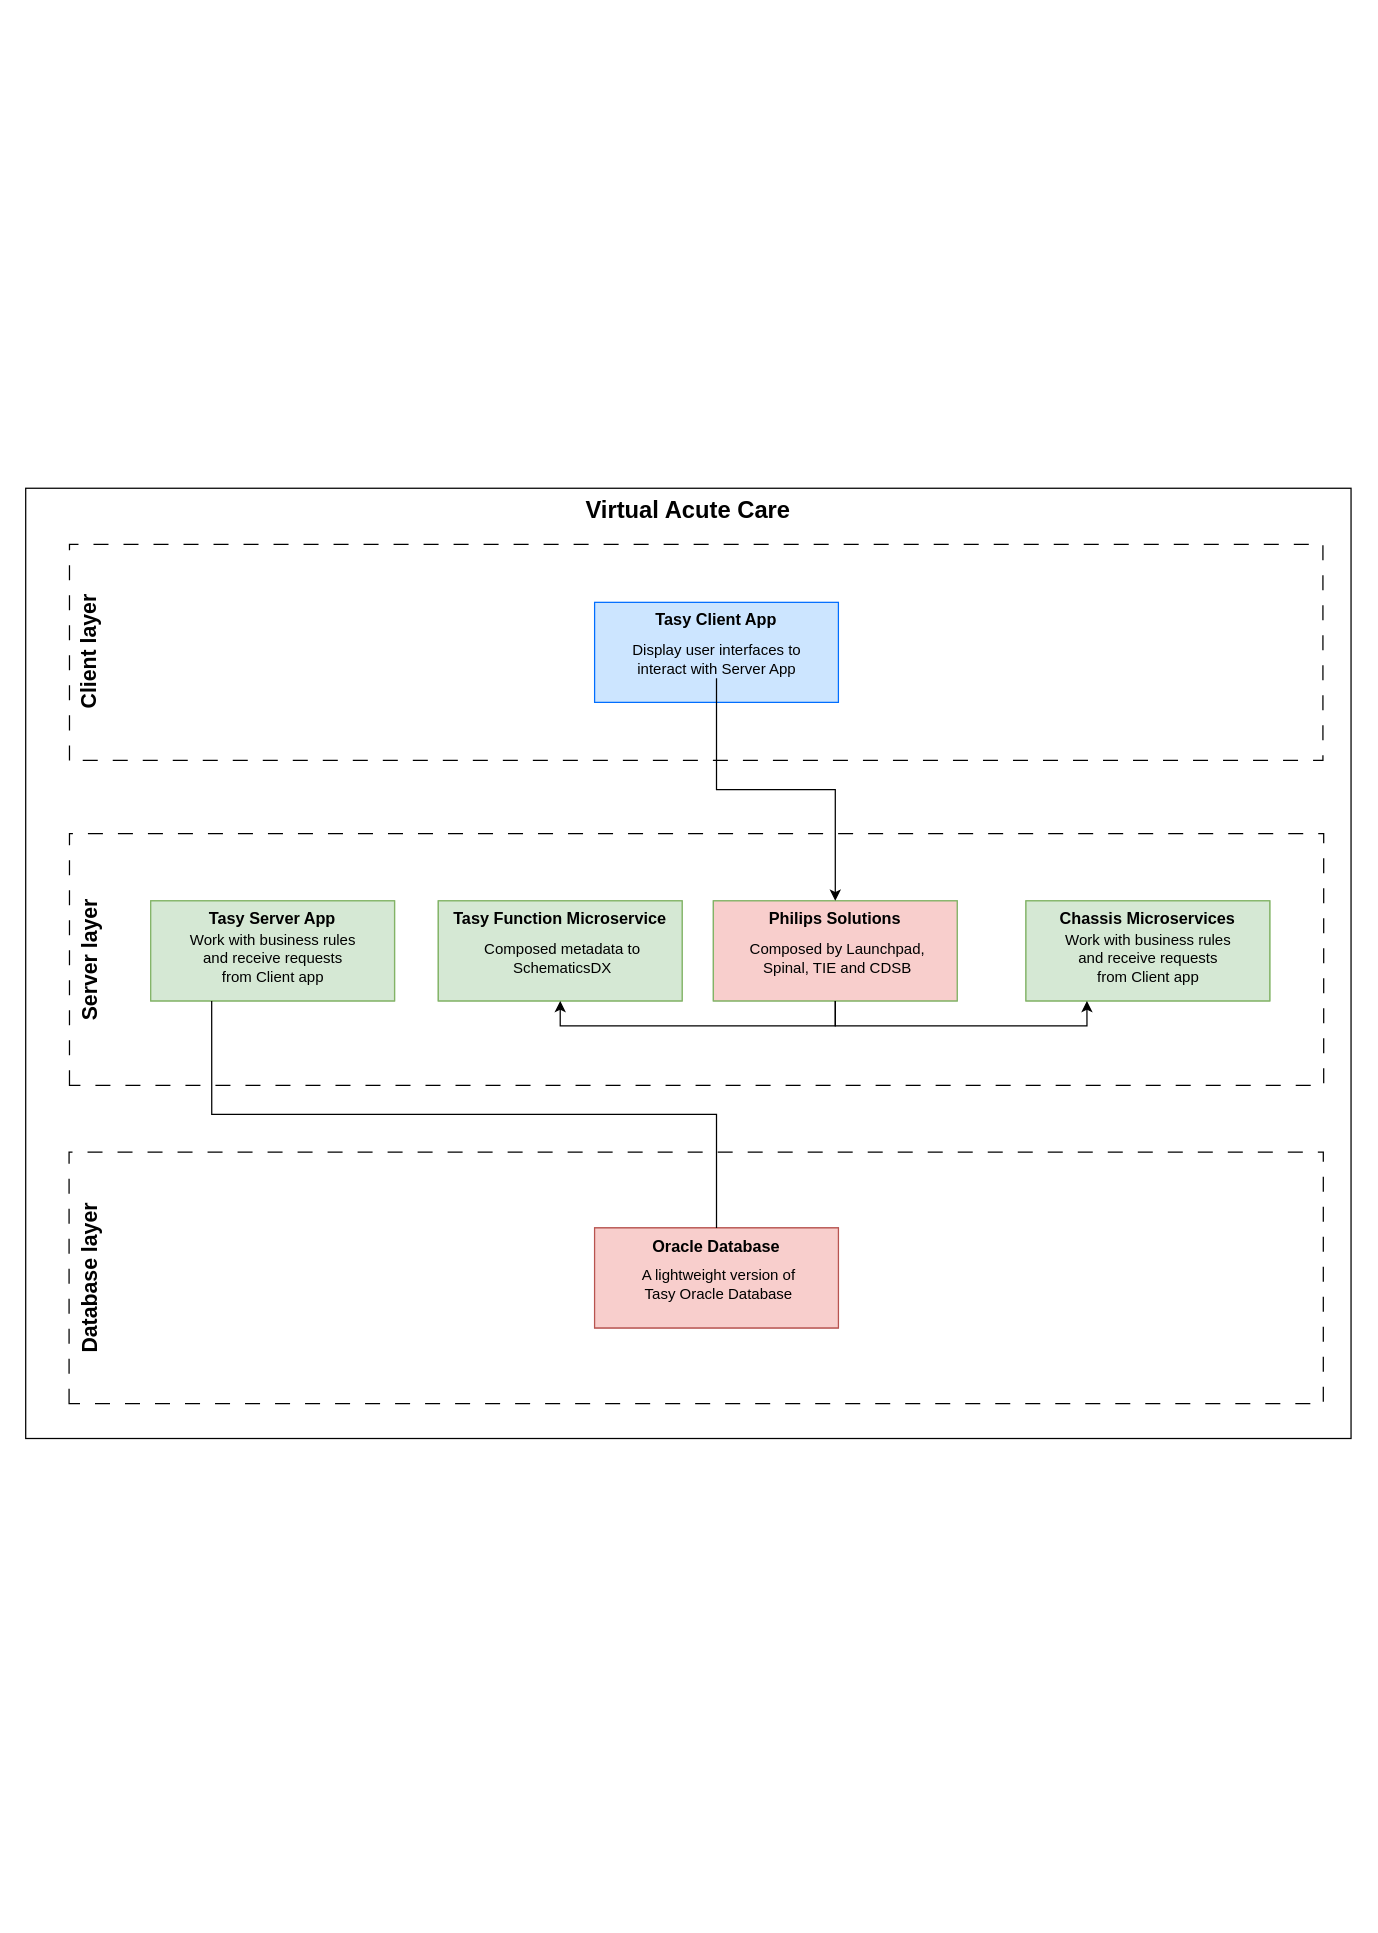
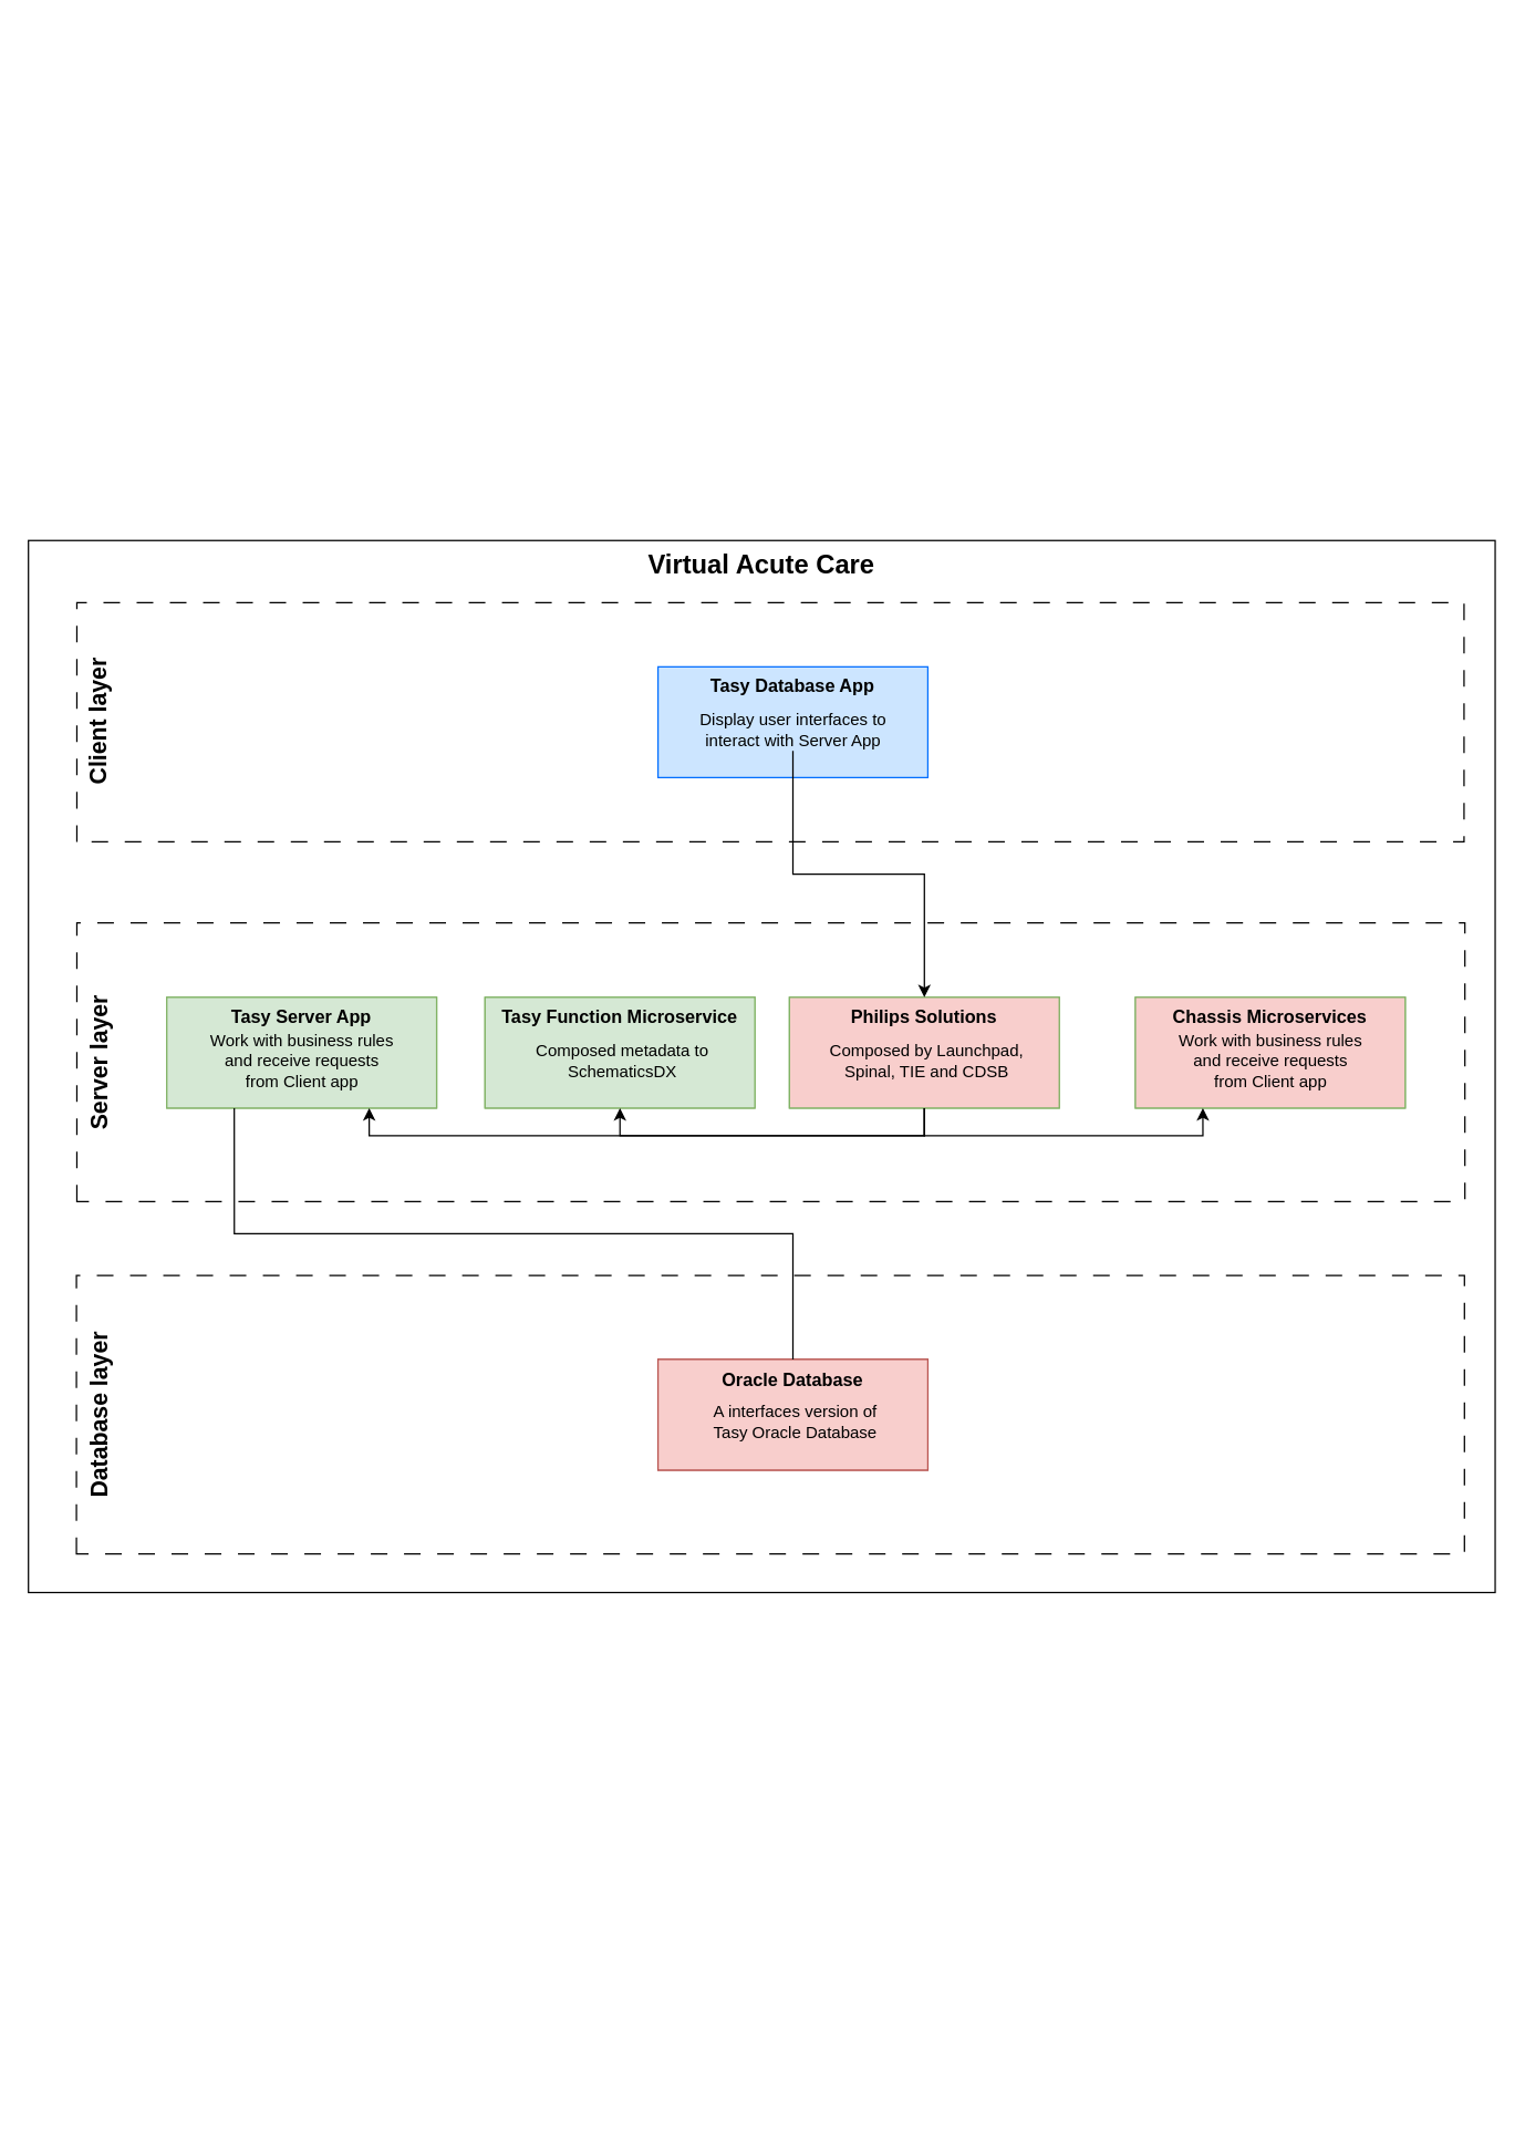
- <mxCell id="6" value="&lt;b&gt;&lt;font style=&quot;font-size: 13px;&quot;&gt;Tasy Client App&lt;/font&gt;&lt;br&gt;&lt;/b&gt;" style="rounded=0;whiteSpace=wrap;html=1;fillColor=#cce5ff;strokeColor=#006eff;labelPosition=center;verticalLabelPosition=middle;align=center;verticalAlign=top;" parent="5" vertex="1"><mxGeometry width="195" height="80" as="geometry" /></mxCell>
+ <mxCell id="6" value="&lt;b&gt;&lt;font style=&quot;font-size: 13px;&quot;&gt;Tasy Database App&lt;/font&gt;&lt;br&gt;&lt;/b&gt;" style="rounded=0;whiteSpace=wrap;html=1;fillColor=#cce5ff;strokeColor=#006eff;labelPosition=center;verticalLabelPosition=middle;align=center;verticalAlign=top;" parent="5" vertex="1"><mxGeometry width="195" height="80" as="geometry" /></mxCell>
- <mxCell id="12" value="&lt;b&gt;&lt;font style=&quot;font-size: 13px;&quot;&gt;Chassis Microservices&lt;/font&gt;&lt;br&gt;&lt;/b&gt;" style="rounded=0;whiteSpace=wrap;html=1;fillColor=#d5e8d4;strokeColor=#82b366;labelPosition=center;verticalLabelPosition=middle;align=center;verticalAlign=top;" parent="11" vertex="1"><mxGeometry width="195" height="80" as="geometry" /></mxCell>
+ <mxCell id="12" value="&lt;b&gt;&lt;font style=&quot;font-size: 13px;&quot;&gt;Chassis Microservices&lt;/font&gt;&lt;br&gt;&lt;/b&gt;" style="rounded=0;whiteSpace=wrap;html=1;fillColor=#f8cecc;strokeColor=#82b366;labelPosition=center;verticalLabelPosition=middle;align=center;verticalAlign=top;" parent="11" vertex="1"><mxGeometry width="195" height="80" as="geometry" /></mxCell>
+ <mxCell id="25" style="edgeStyle=orthogonalEdgeStyle;rounded=0;orthogonalLoop=1;jettySize=auto;html=1;exitX=0.5;exitY=1;exitDx=0;exitDy=0;entryX=0.75;entryY=1;entryDx=0;entryDy=0;" parent="1" source="15" target="9" edge="1"><mxGeometry relative="1" as="geometry" /></mxCell>
- <mxCell id="23" value="A lightweight version of Tasy Oracle Database" style="text;html=1;strokeColor=none;fillColor=none;align=center;verticalAlign=middle;whiteSpace=wrap;rounded=0;" parent="21" vertex="1"><mxGeometry x="27.5" y="30.63" width="142.5" height="30" as="geometry" /></mxCell>
+ <mxCell id="23" value="A interfaces version of Tasy Oracle Database" style="text;html=1;strokeColor=none;fillColor=none;align=center;verticalAlign=middle;whiteSpace=wrap;rounded=0;" parent="21" vertex="1"><mxGeometry x="27.5" y="30.63" width="142.5" height="30" as="geometry" /></mxCell>
